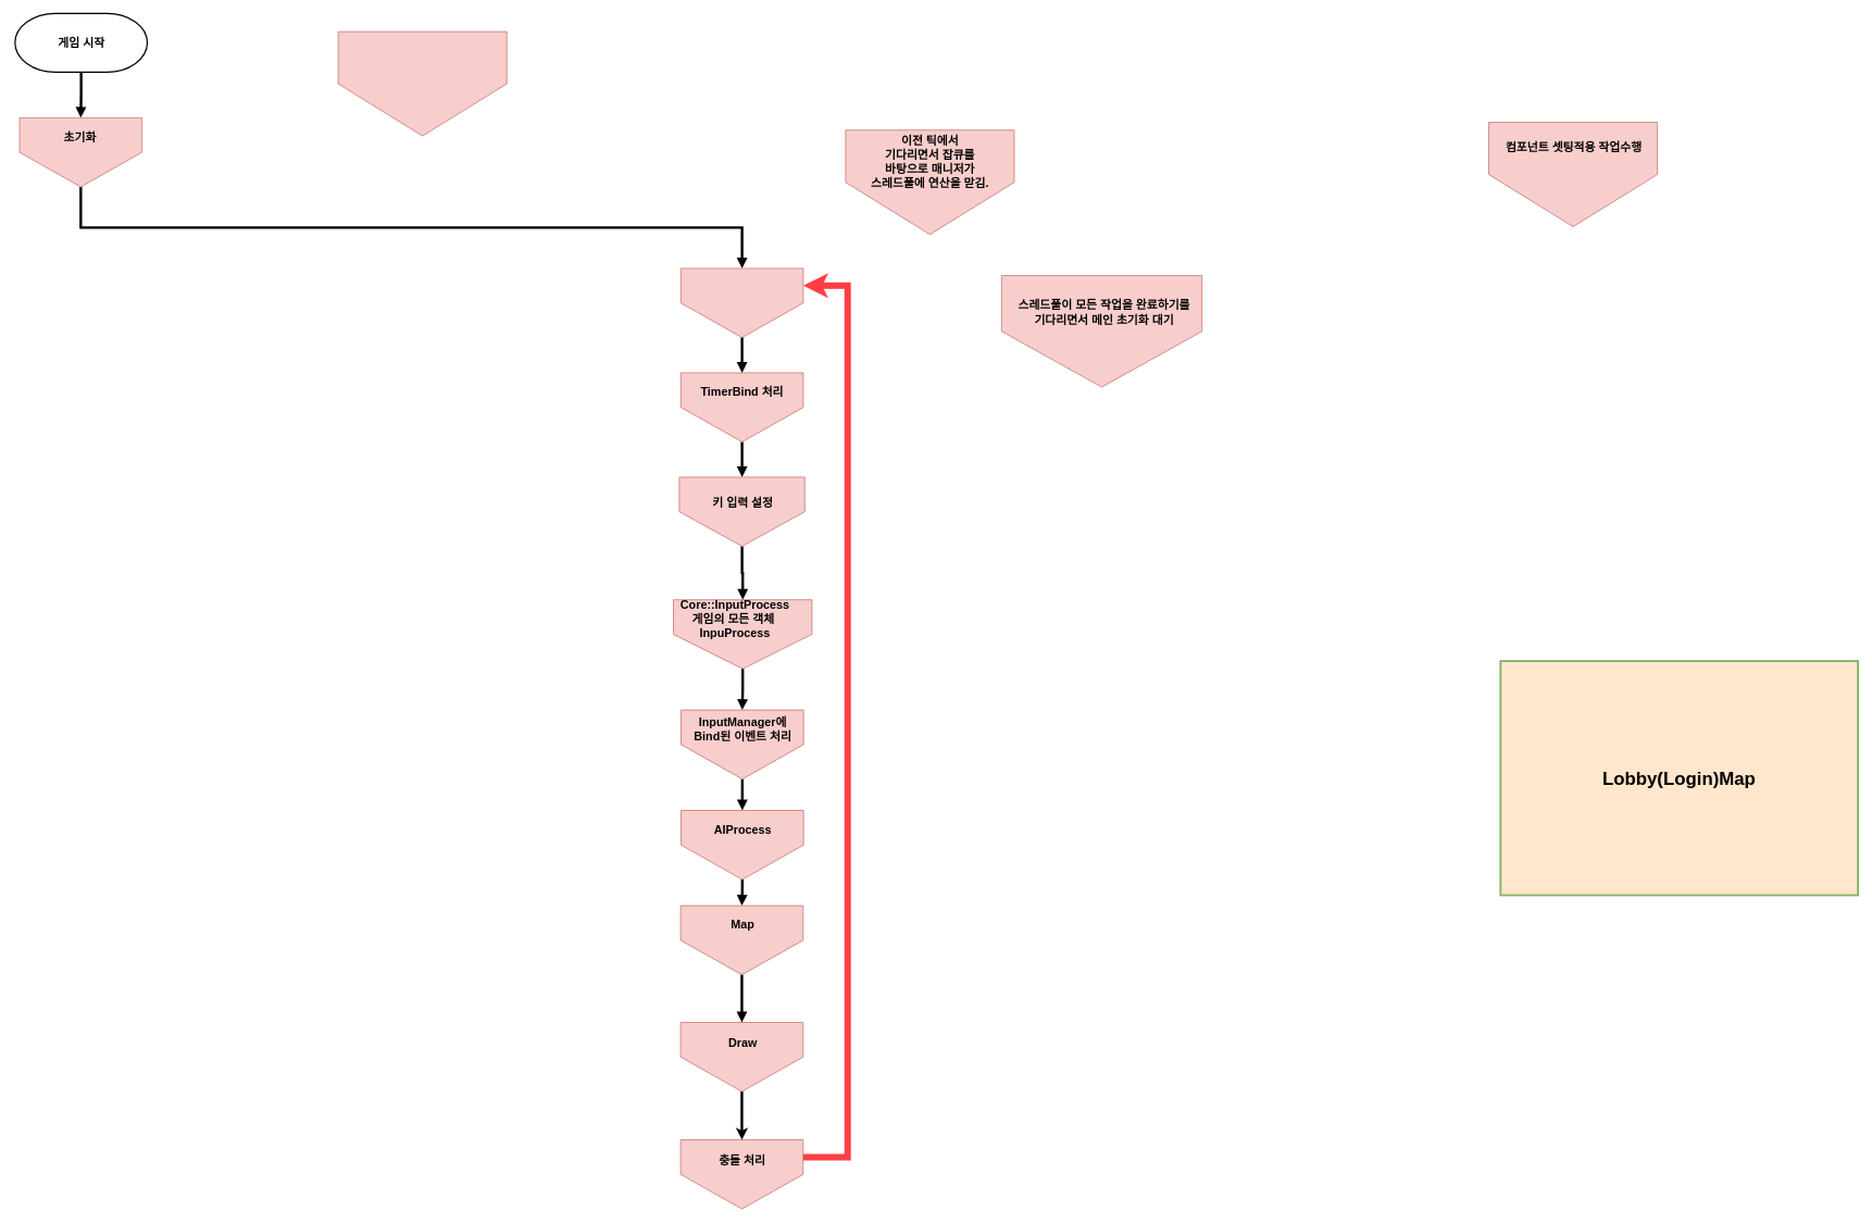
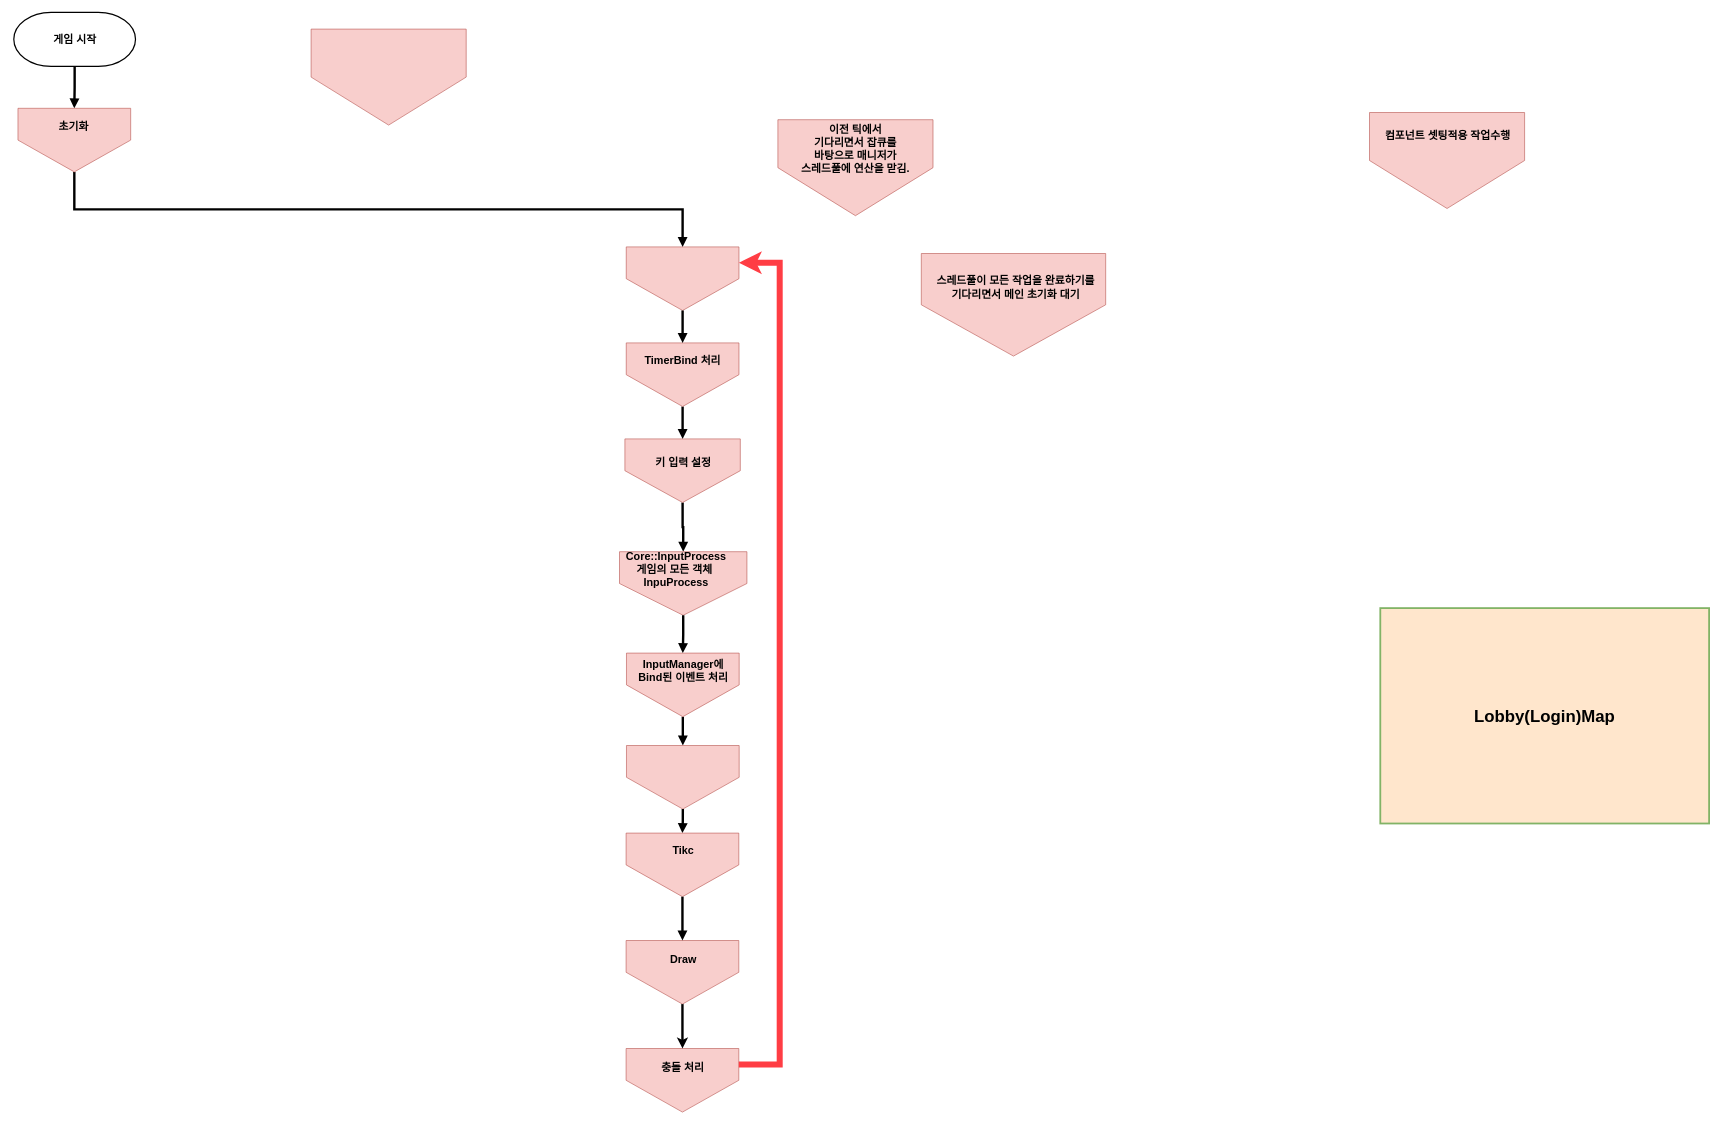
- <mxCell id="27" value="&lt;span style=&quot;font-size: 18px&quot;&gt;&lt;b&gt;AIProcess&lt;/b&gt;&lt;/span&gt;" style="text;html=1;align=center;verticalAlign=middle;resizable=0;points=[];autosize=1;strokeColor=none;" parent="25" vertex="1"><mxGeometry x="44.914" y="20.997" width="98" height="19" as="geometry" /></mxCell>
- <mxCell id="35" value="&lt;span style=&quot;font-size: 18px&quot;&gt;&lt;b&gt;Map&lt;br&gt;&lt;/b&gt;&lt;/span&gt;" style="text;html=1;align=center;verticalAlign=middle;resizable=0;points=[];autosize=1;strokeColor=none;" parent="33" vertex="1"><mxGeometry x="71.914" y="20.997" width="46" height="19" as="geometry" /></mxCell>
+ <mxCell id="35" value="&lt;span style=&quot;font-size: 18px&quot;&gt;&lt;b&gt;Tikc&lt;br&gt;&lt;/b&gt;&lt;/span&gt;" style="text;html=1;align=center;verticalAlign=middle;resizable=0;points=[];autosize=1;strokeColor=none;" parent="33" vertex="1"><mxGeometry x="71.914" y="20.997" width="46" height="19" as="geometry" /></mxCell>
